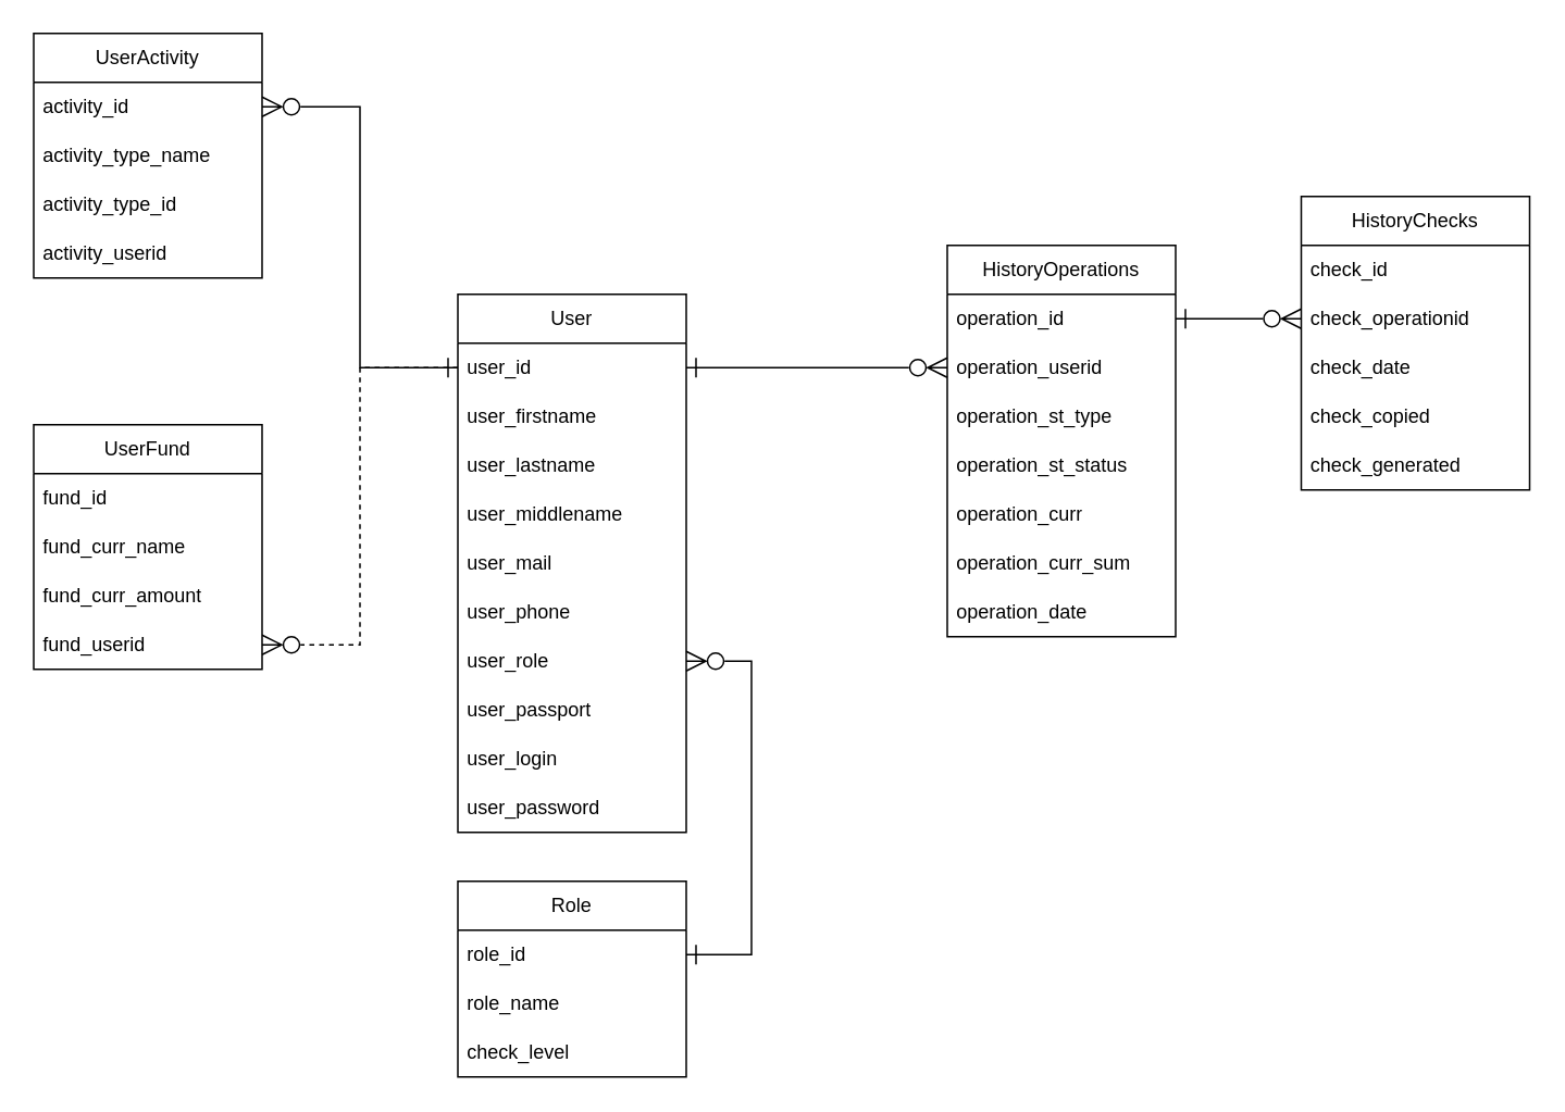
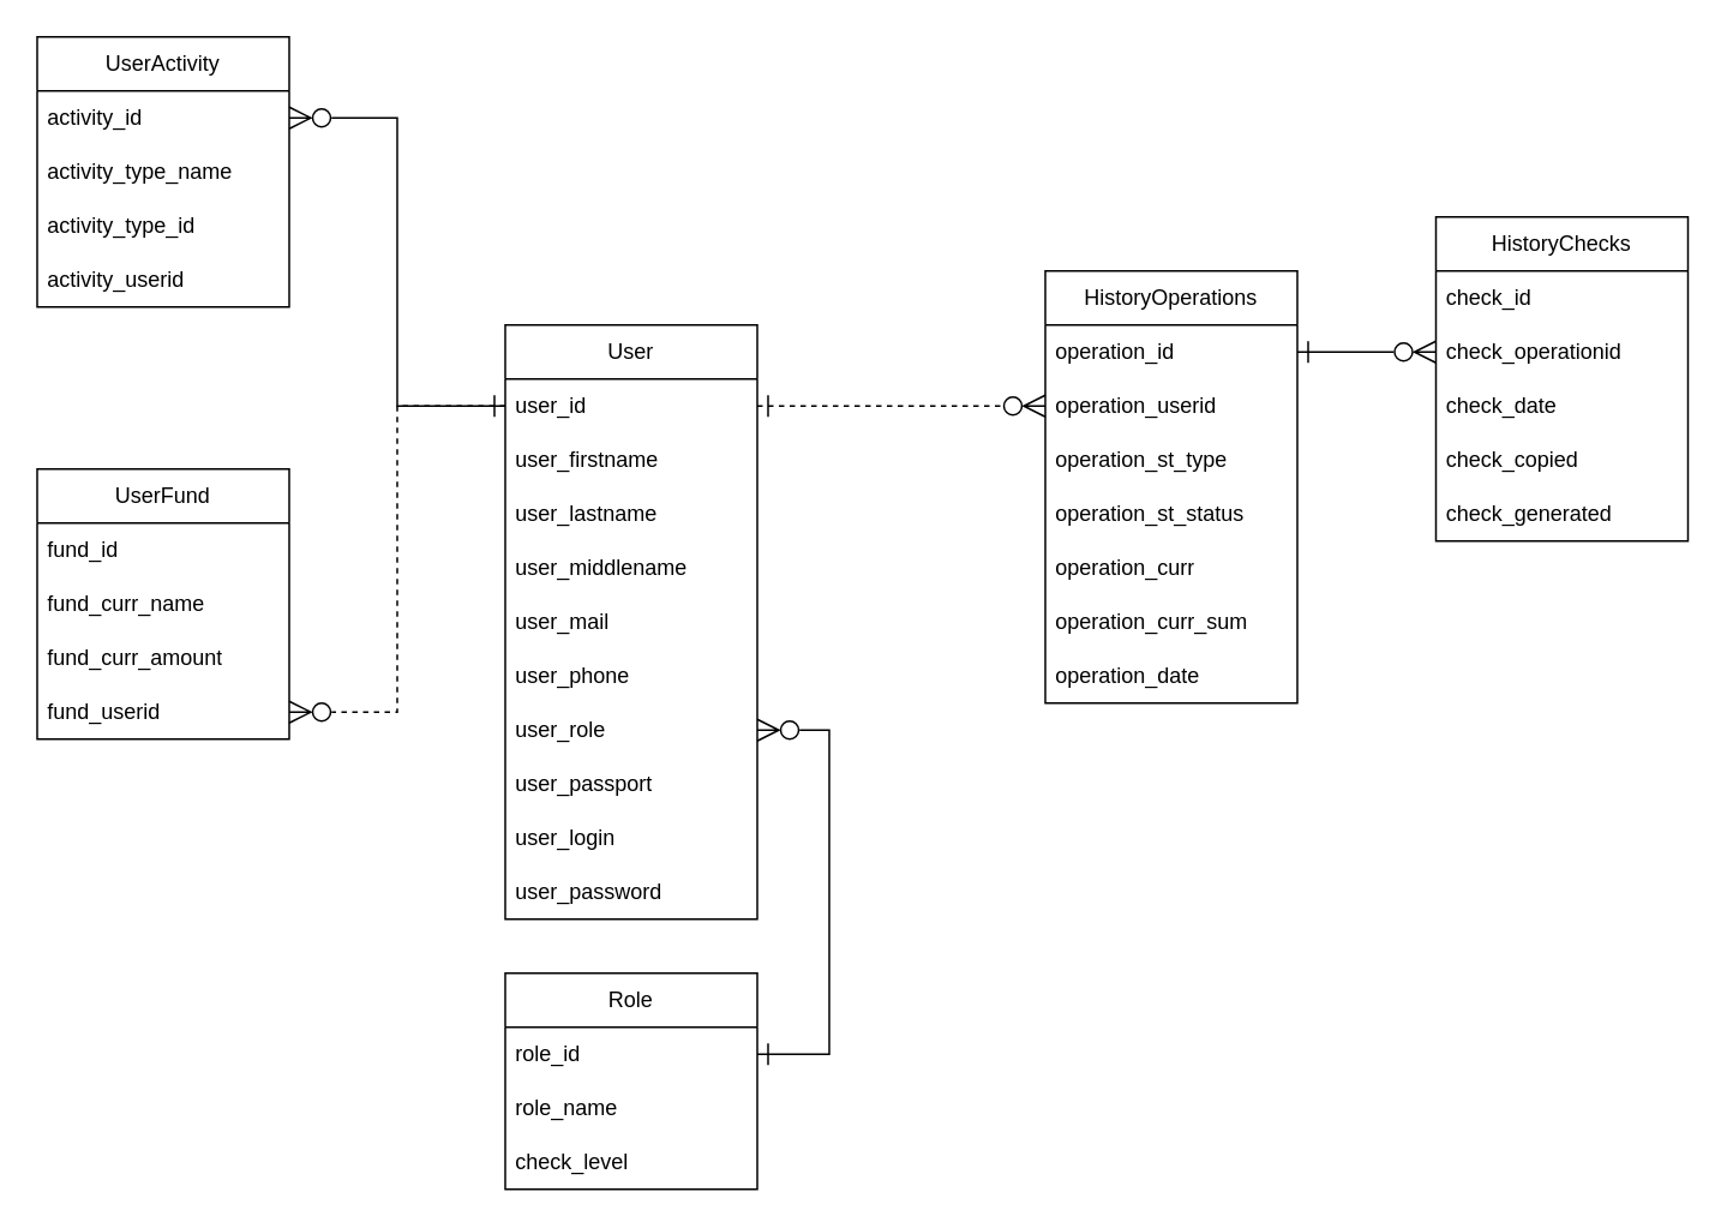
- <mxCell id="38" style="edgeStyle=orthogonalEdgeStyle;rounded=0;orthogonalLoop=1;jettySize=auto;html=1;entryX=0;entryY=0.5;entryDx=0;entryDy=0;endArrow=ERzeroToMany;endFill=0;endSize=10;startSize=10;startArrow=ERone;startFill=0;" edge="1" parent="1" source="13" target="32"><mxGeometry relative="1" as="geometry" /></mxCell>
+ <mxCell id="38" style="edgeStyle=orthogonalEdgeStyle;rounded=0;orthogonalLoop=1;jettySize=auto;html=1;entryX=0;entryY=0.5;entryDx=0;entryDy=0;endArrow=ERzeroToMany;endFill=0;endSize=10;startSize=10;startArrow=ERone;startFill=0;dashed=1;" edge="1" parent="1" source="13" target="32"><mxGeometry relative="1" as="geometry" /></mxCell>
